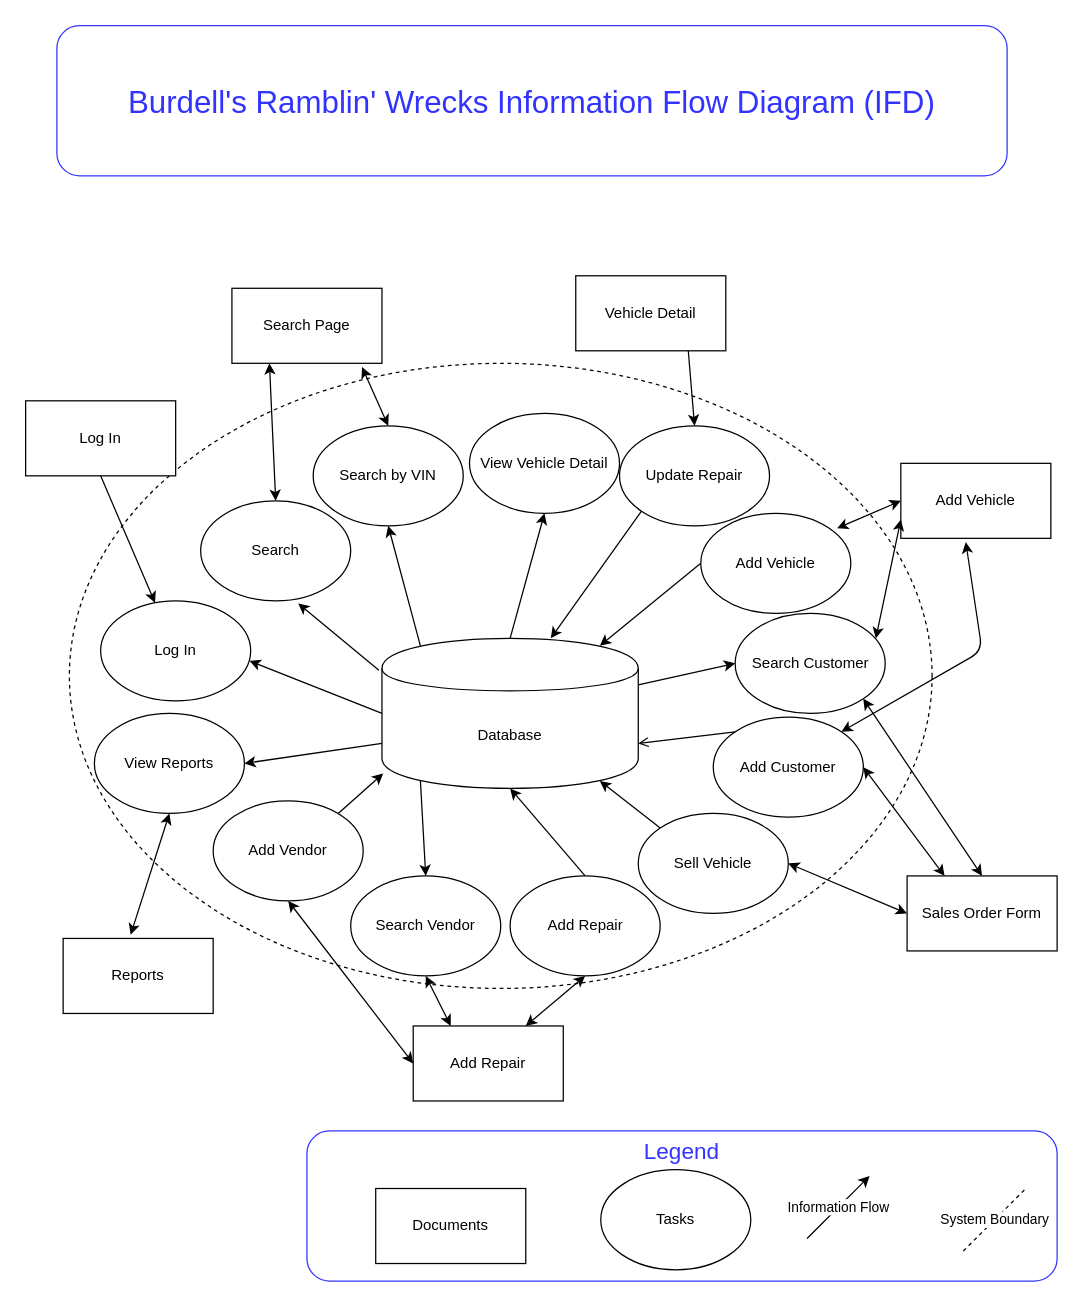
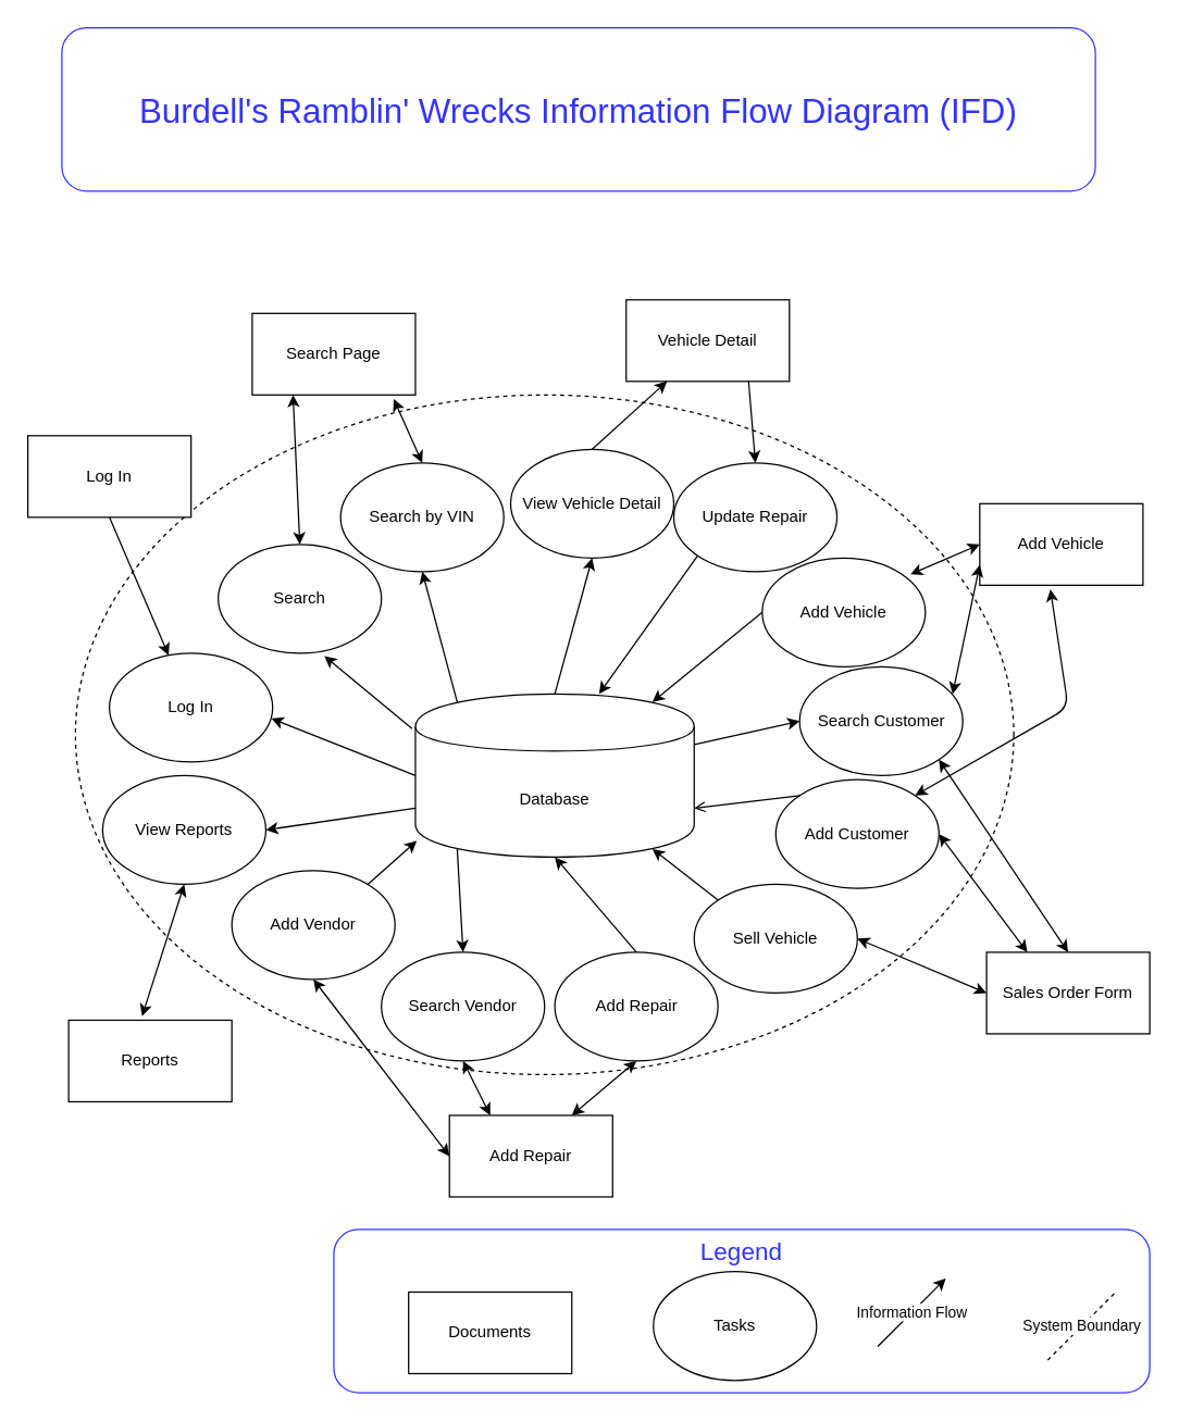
+ <mxCell id="36" value="" style="endArrow=classic;html=1;entryX=0.25;entryY=1;entryDx=0;entryDy=0;exitX=0.5;exitY=0;exitDx=0;exitDy=0;" parent="1" source="23" target="16" edge="1"><mxGeometry width="50" height="50" relative="1" as="geometry"><mxPoint x="418" y="520" as="sourcePoint" /><mxPoint x="445" y="420" as="targetPoint" /></mxGeometry></mxCell>
